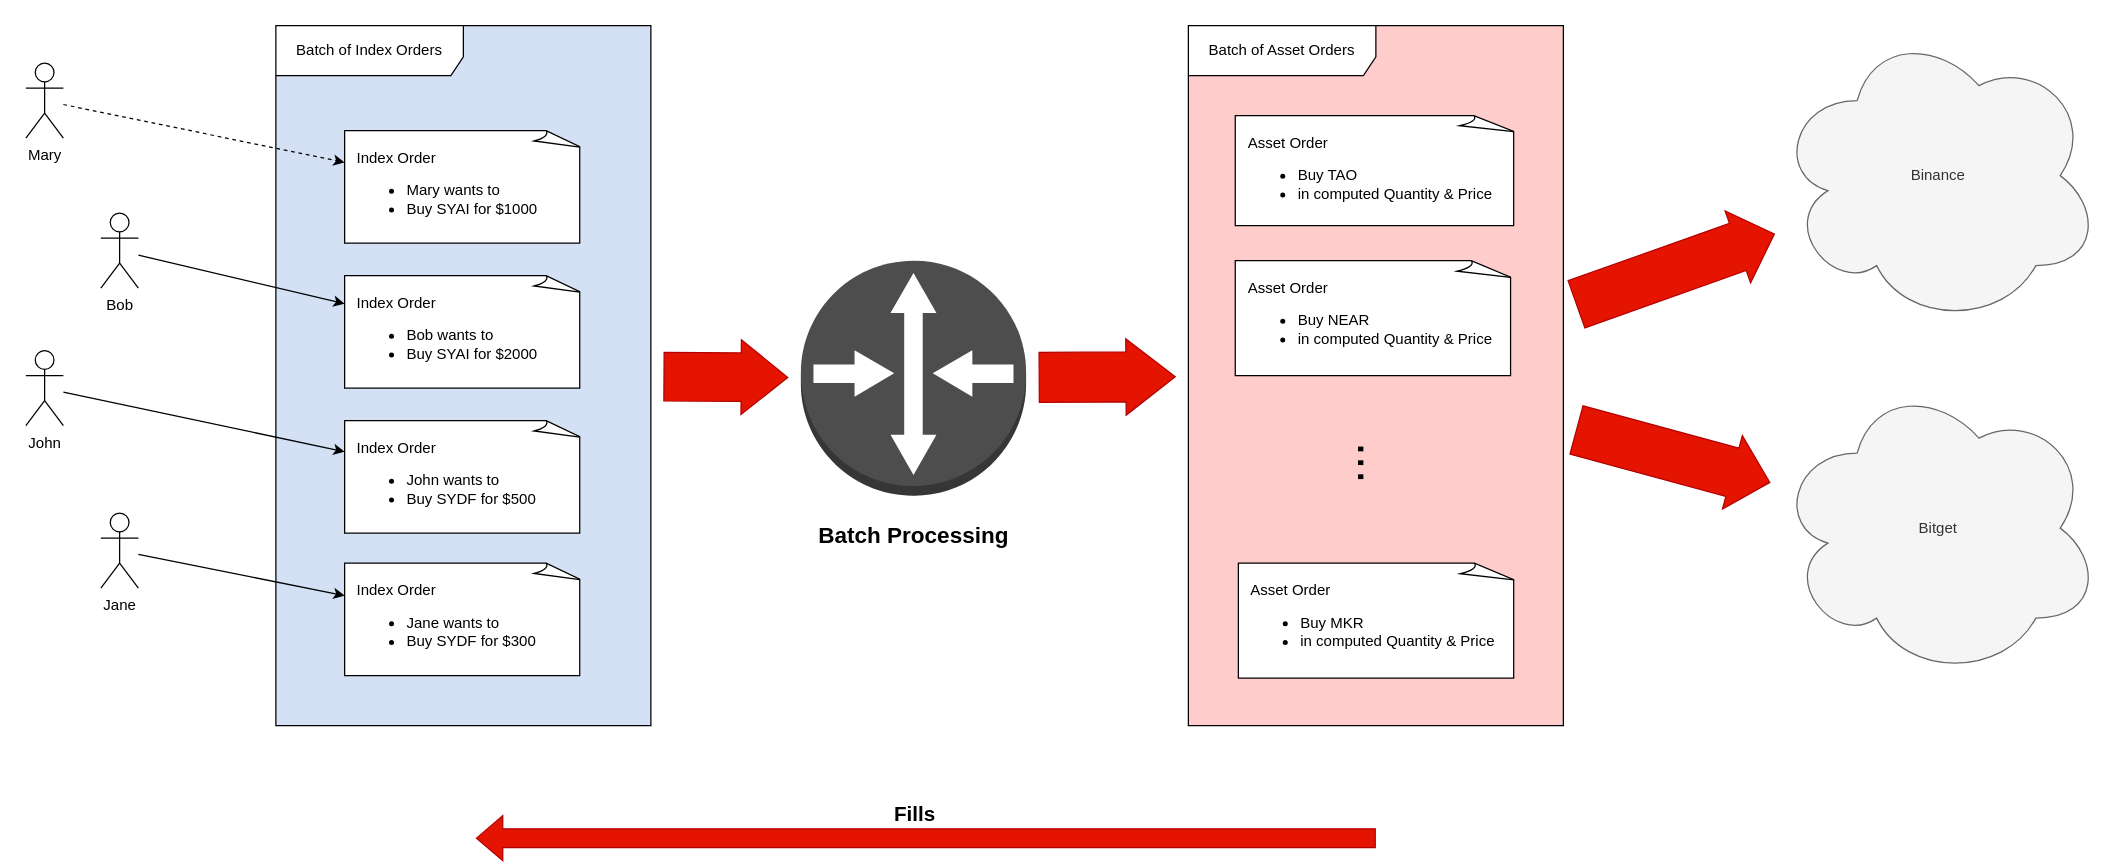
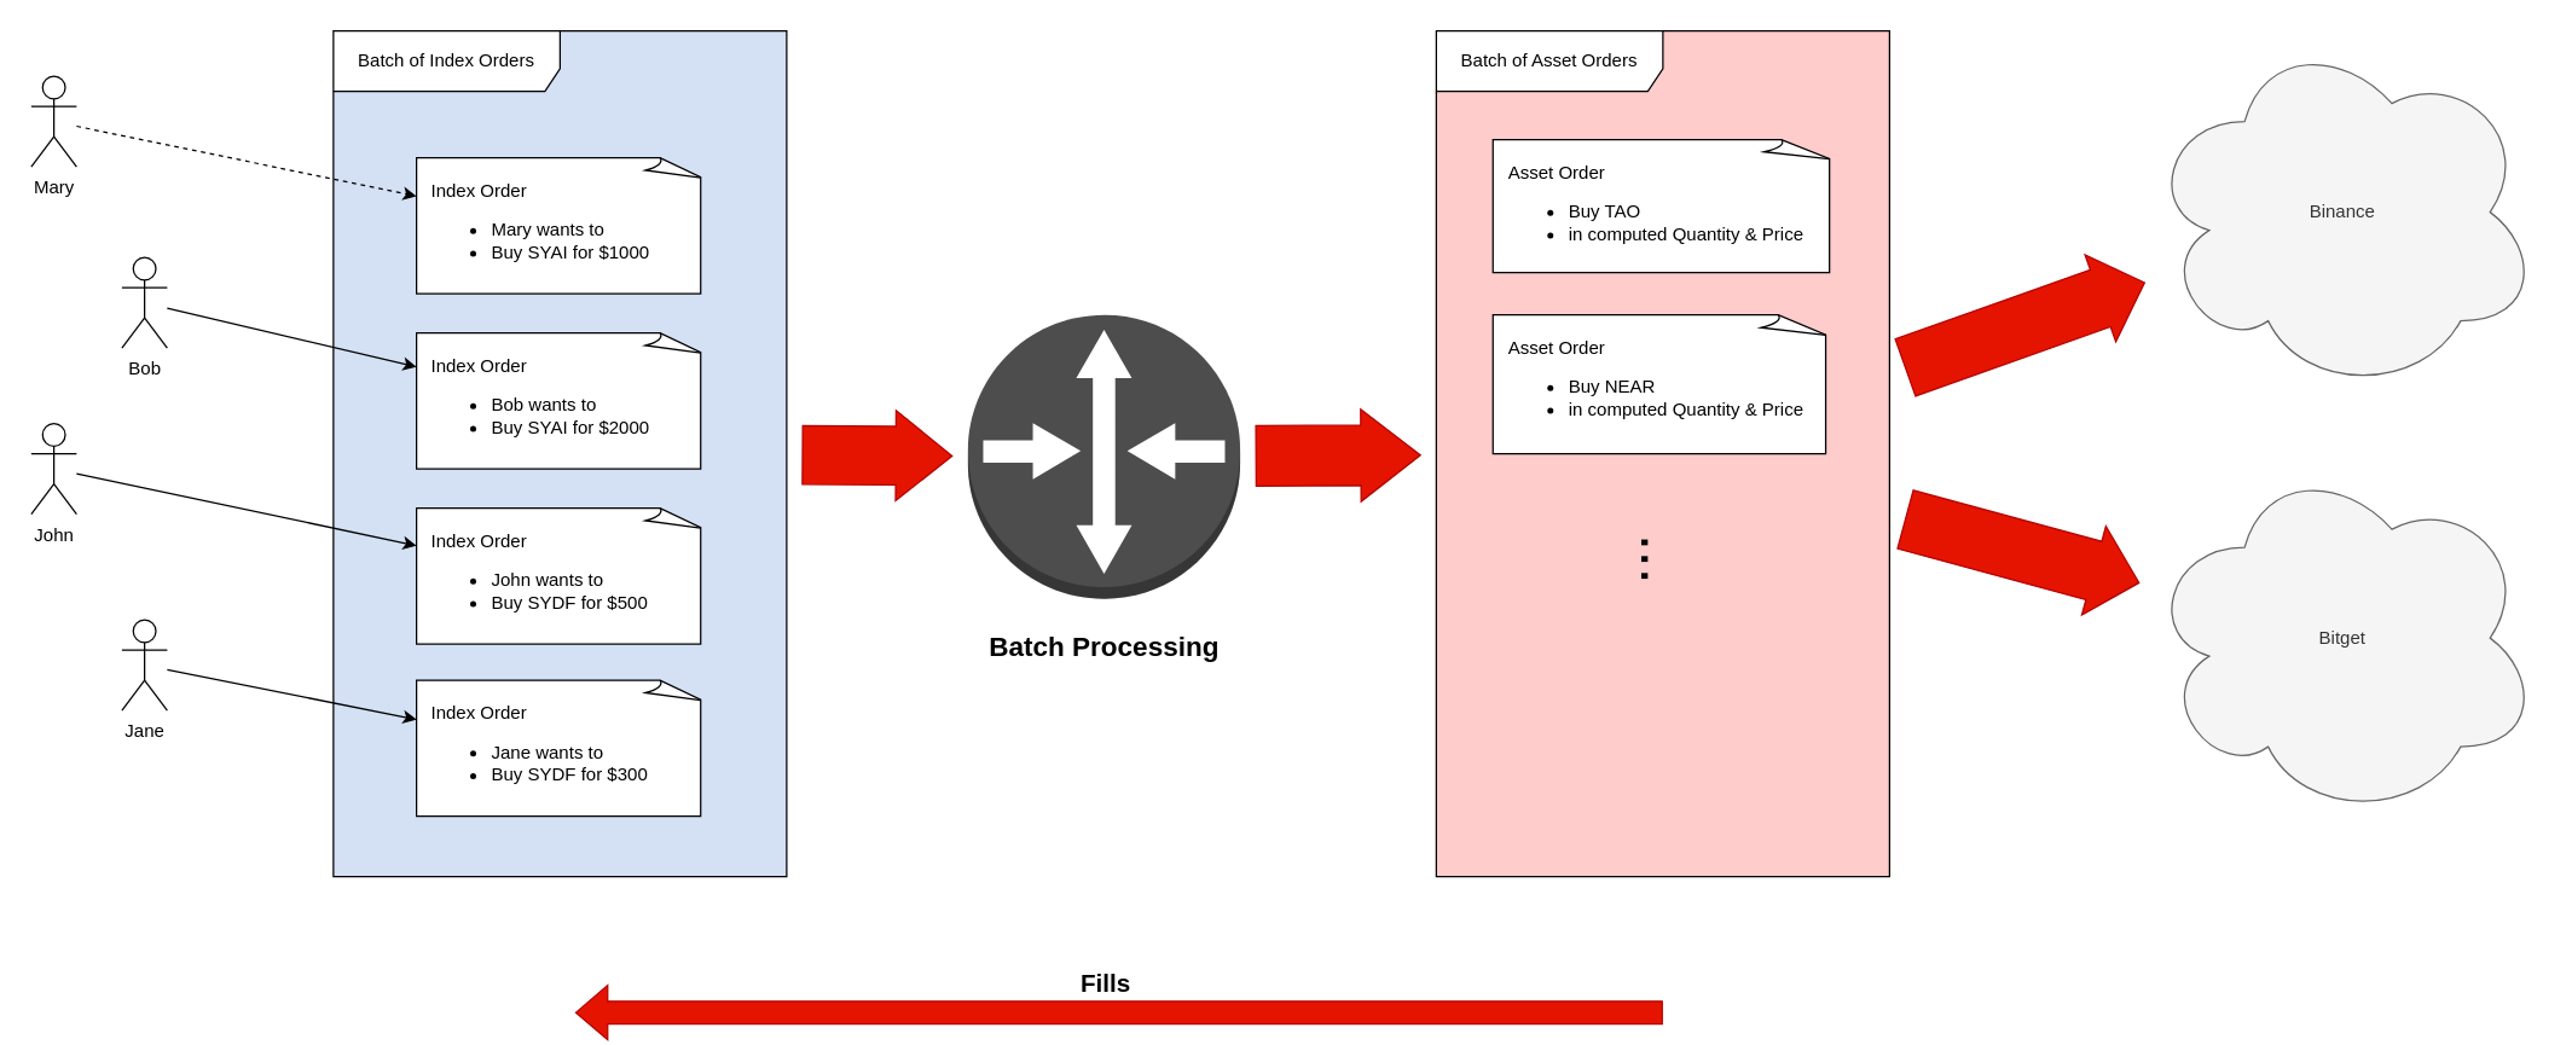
- <mxCell id="14" value="Asset Order&lt;div&gt;&lt;ul&gt;&lt;li&gt;Buy MKR&lt;/li&gt;&lt;li&gt;in computed Quantity &amp;amp; Price&lt;/li&gt;&lt;/ul&gt;&lt;/div&gt;" style="whiteSpace=wrap;html=1;shape=mxgraph.basic.document;align=left;spacingLeft=0;spacingTop=0;spacingRight=0;spacingBottom=0;spacing=10;verticalAlign=top;" parent="1" vertex="1"><mxGeometry x="990" y="450" width="222.5" height="92" as="geometry" /></mxCell>
